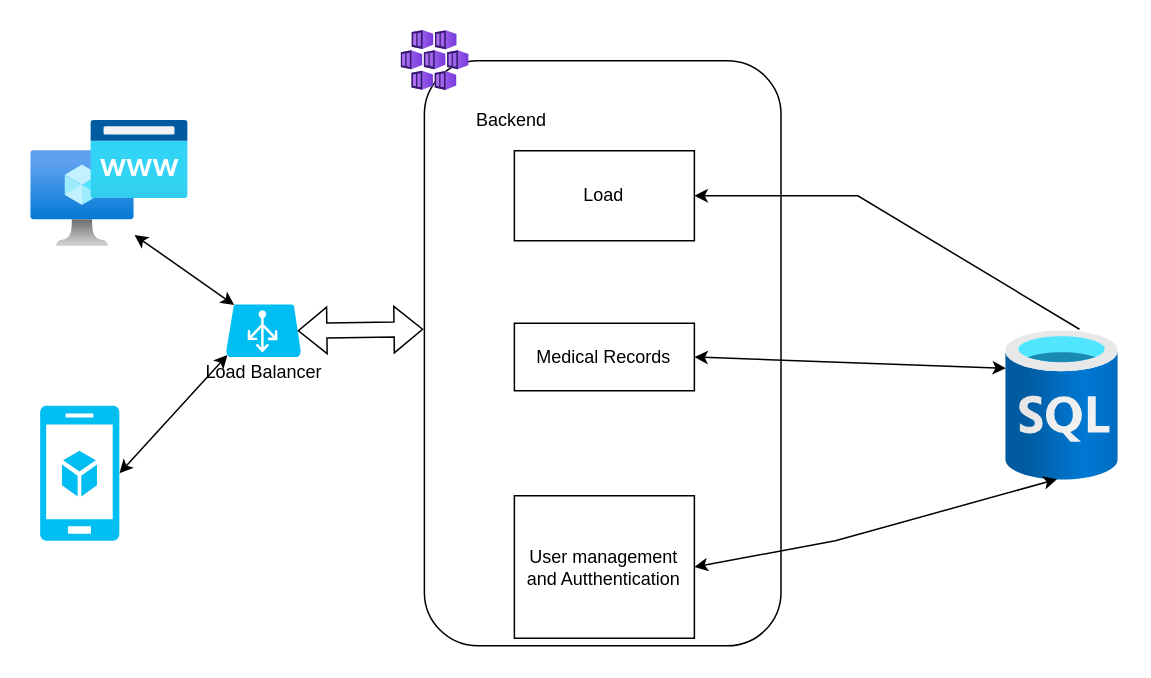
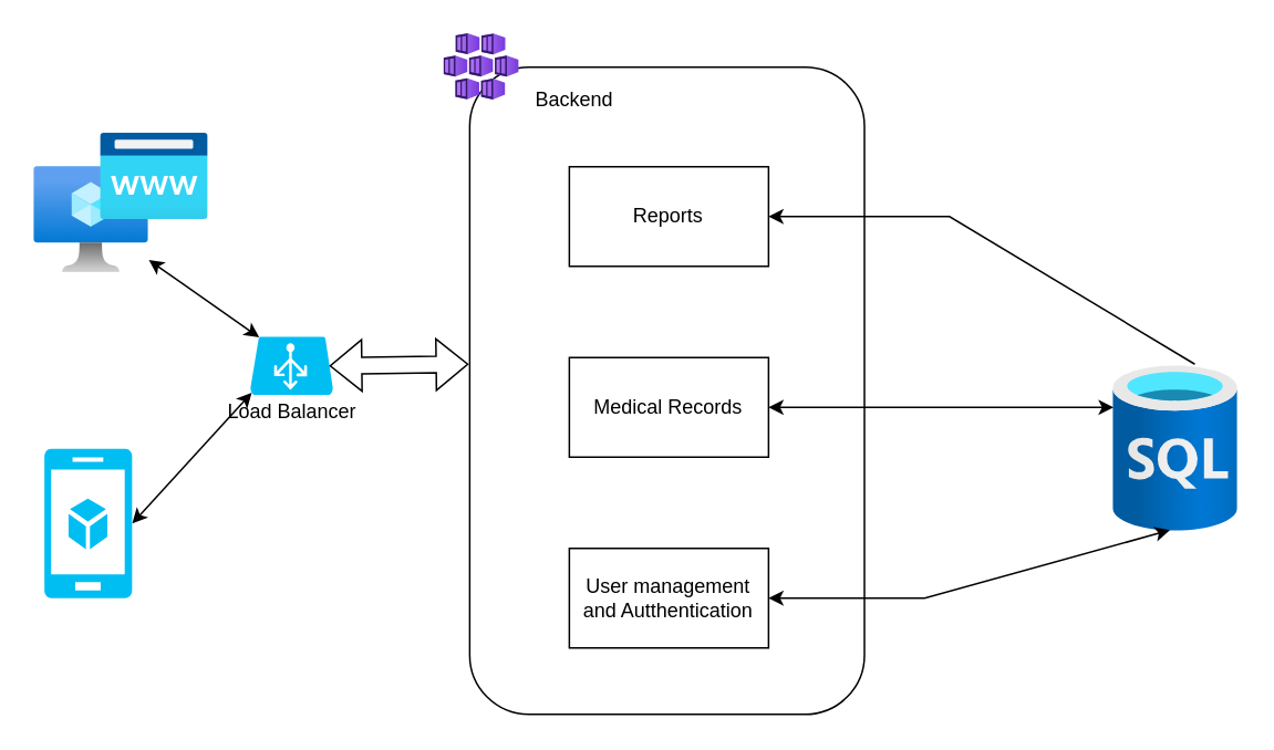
- <mxCell id="21" value="Backend" style="text;html=1;align=center;verticalAlign=middle;resizable=0;points=[];autosize=1;strokeColor=none;" vertex="1" parent="1"><mxGeometry x="310" y="70" width="60" height="20" as="geometry" /></mxCell>
+ <mxCell id="21" value="Backend" style="text;html=1;align=center;verticalAlign=middle;resizable=0;points=[];autosize=1;strokeColor=none;" vertex="1" parent="1"><mxGeometry x="315" y="50" width="60" height="20" as="geometry" /></mxCell>
- <mxCell id="7" value="Load" style="rounded=0;whiteSpace=wrap;html=1;fillColor=none;" parent="1" vertex="1"><mxGeometry x="342.25" y="100" width="120" height="60" as="geometry" /></mxCell>
+ <mxCell id="7" value="Reports" style="rounded=0;whiteSpace=wrap;html=1;fillColor=none;" parent="1" vertex="1"><mxGeometry x="342.25" y="100" width="120" height="60" as="geometry" /></mxCell>
- <mxCell id="9" value="Medical Records" style="rounded=0;whiteSpace=wrap;html=1;fillColor=none;" parent="1" vertex="1"><mxGeometry x="342.25" y="215" width="120" height="45" as="geometry" /></mxCell>
+ <mxCell id="9" value="Medical Records" style="rounded=0;whiteSpace=wrap;html=1;fillColor=none;" parent="1" vertex="1"><mxGeometry x="342.25" y="215" width="120" height="60" as="geometry" /></mxCell>
- <mxCell id="5" value="User management and Autthentication" style="rounded=0;whiteSpace=wrap;html=1;fillColor=none;" parent="1" vertex="1"><mxGeometry x="342.25" y="330" width="120" height="95" as="geometry" /></mxCell>
+ <mxCell id="5" value="User management and Autthentication" style="rounded=0;whiteSpace=wrap;html=1;fillColor=none;" parent="1" vertex="1"><mxGeometry x="342.25" y="330" width="120" height="60" as="geometry" /></mxCell>
